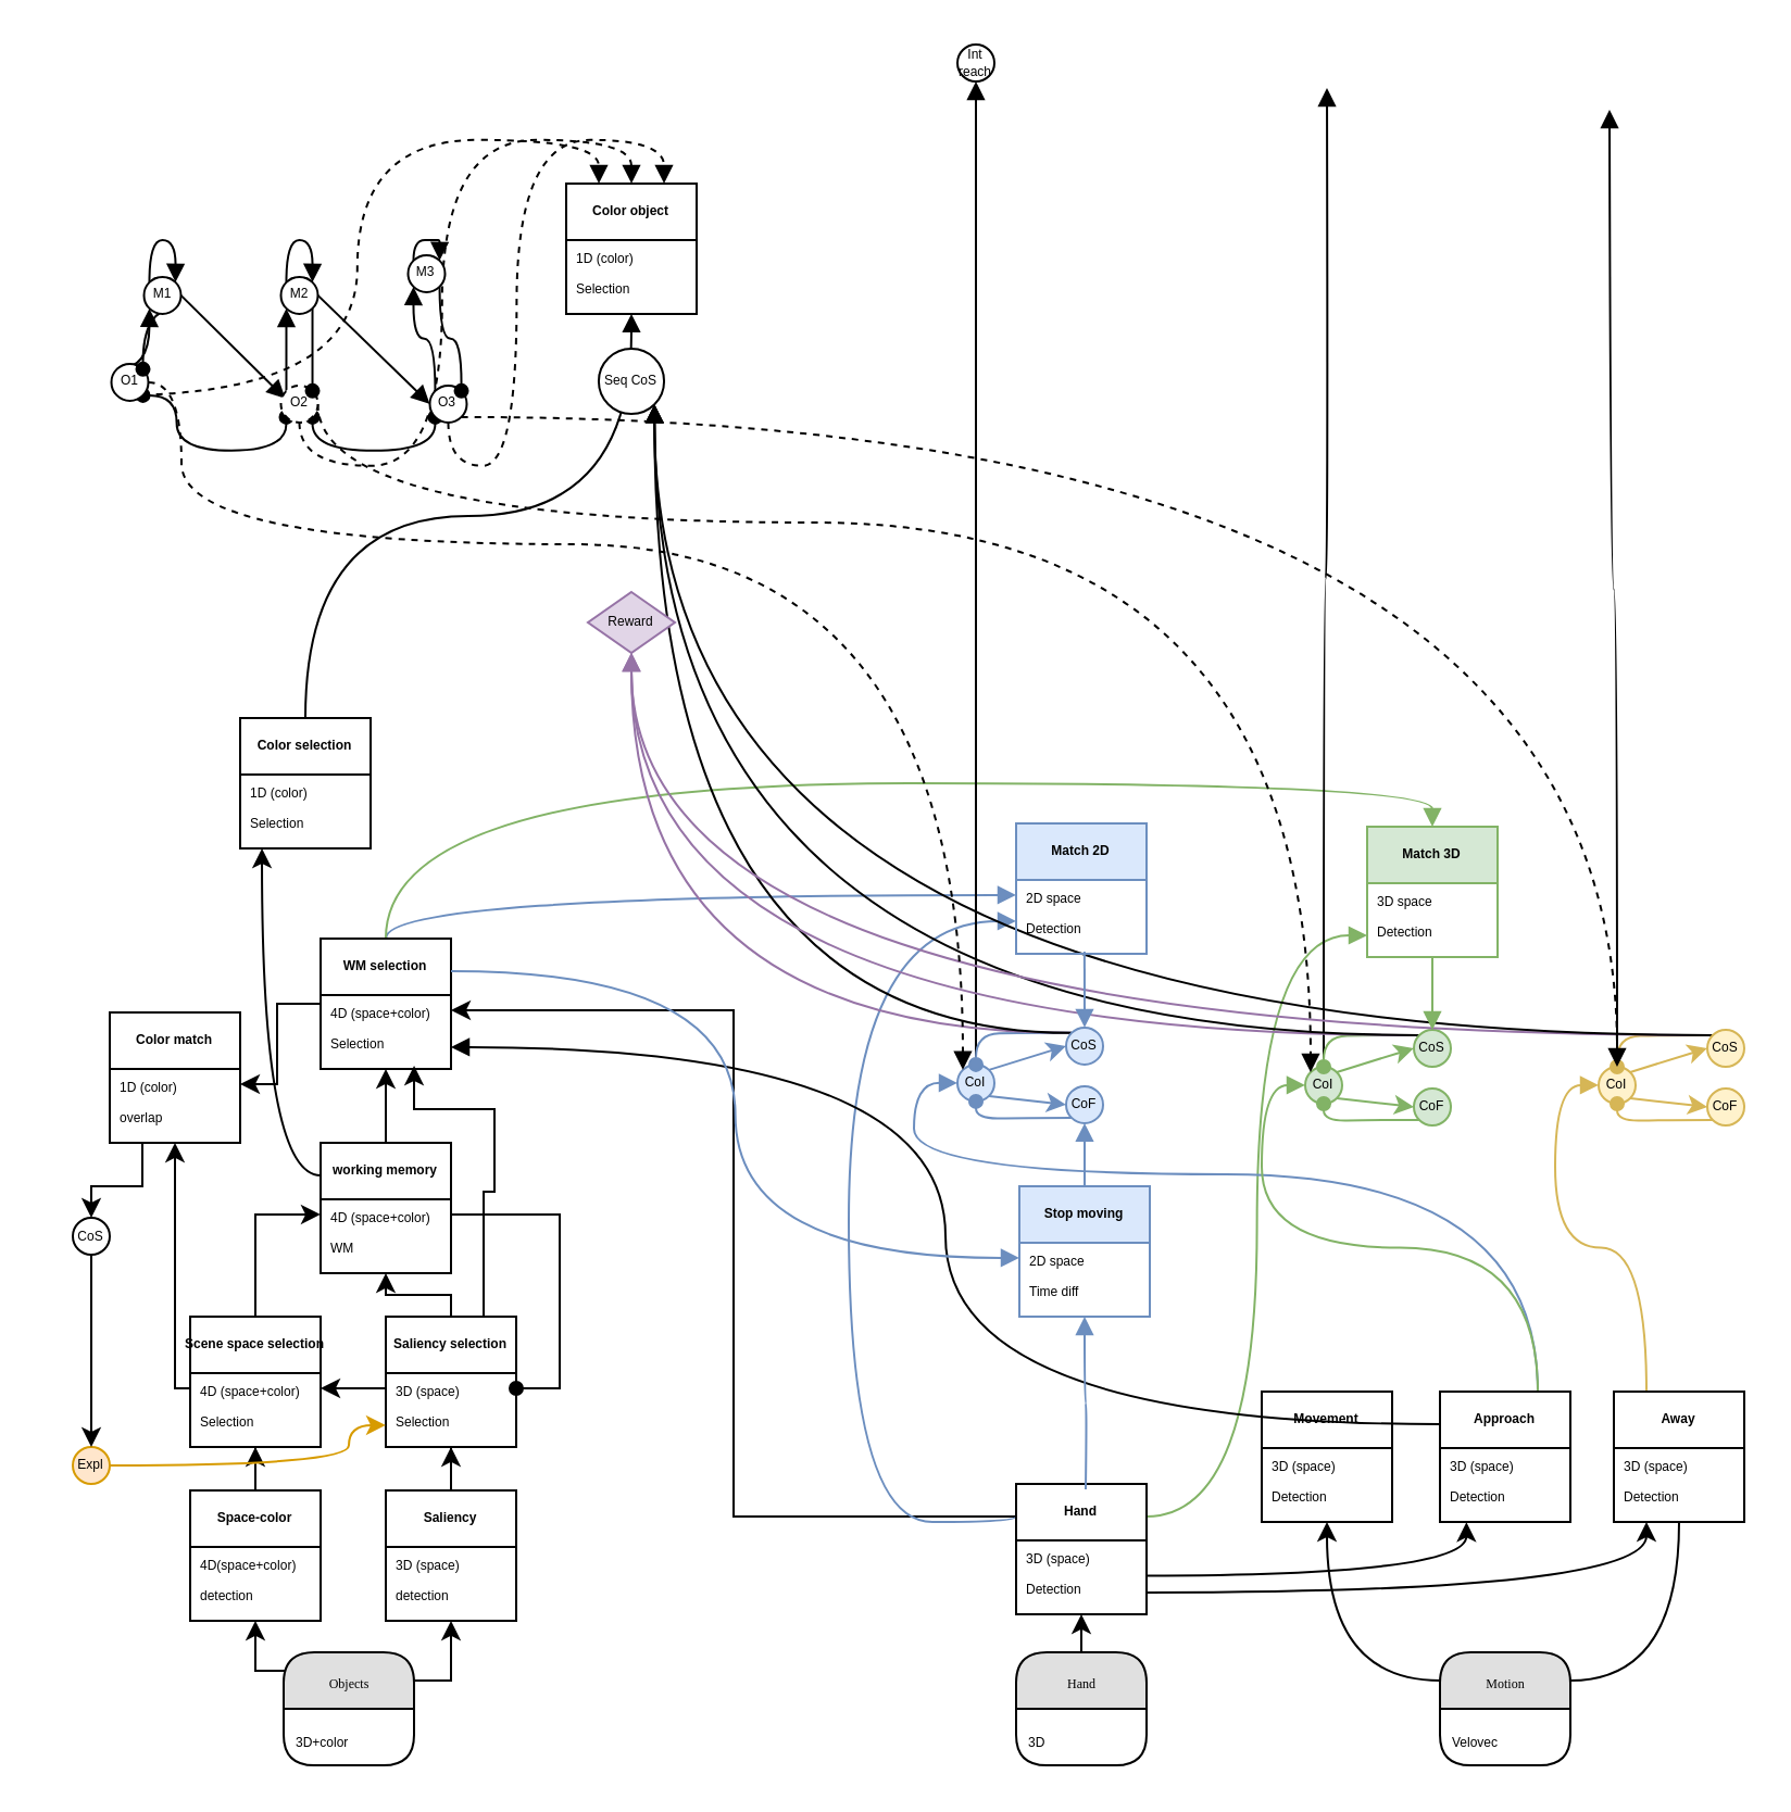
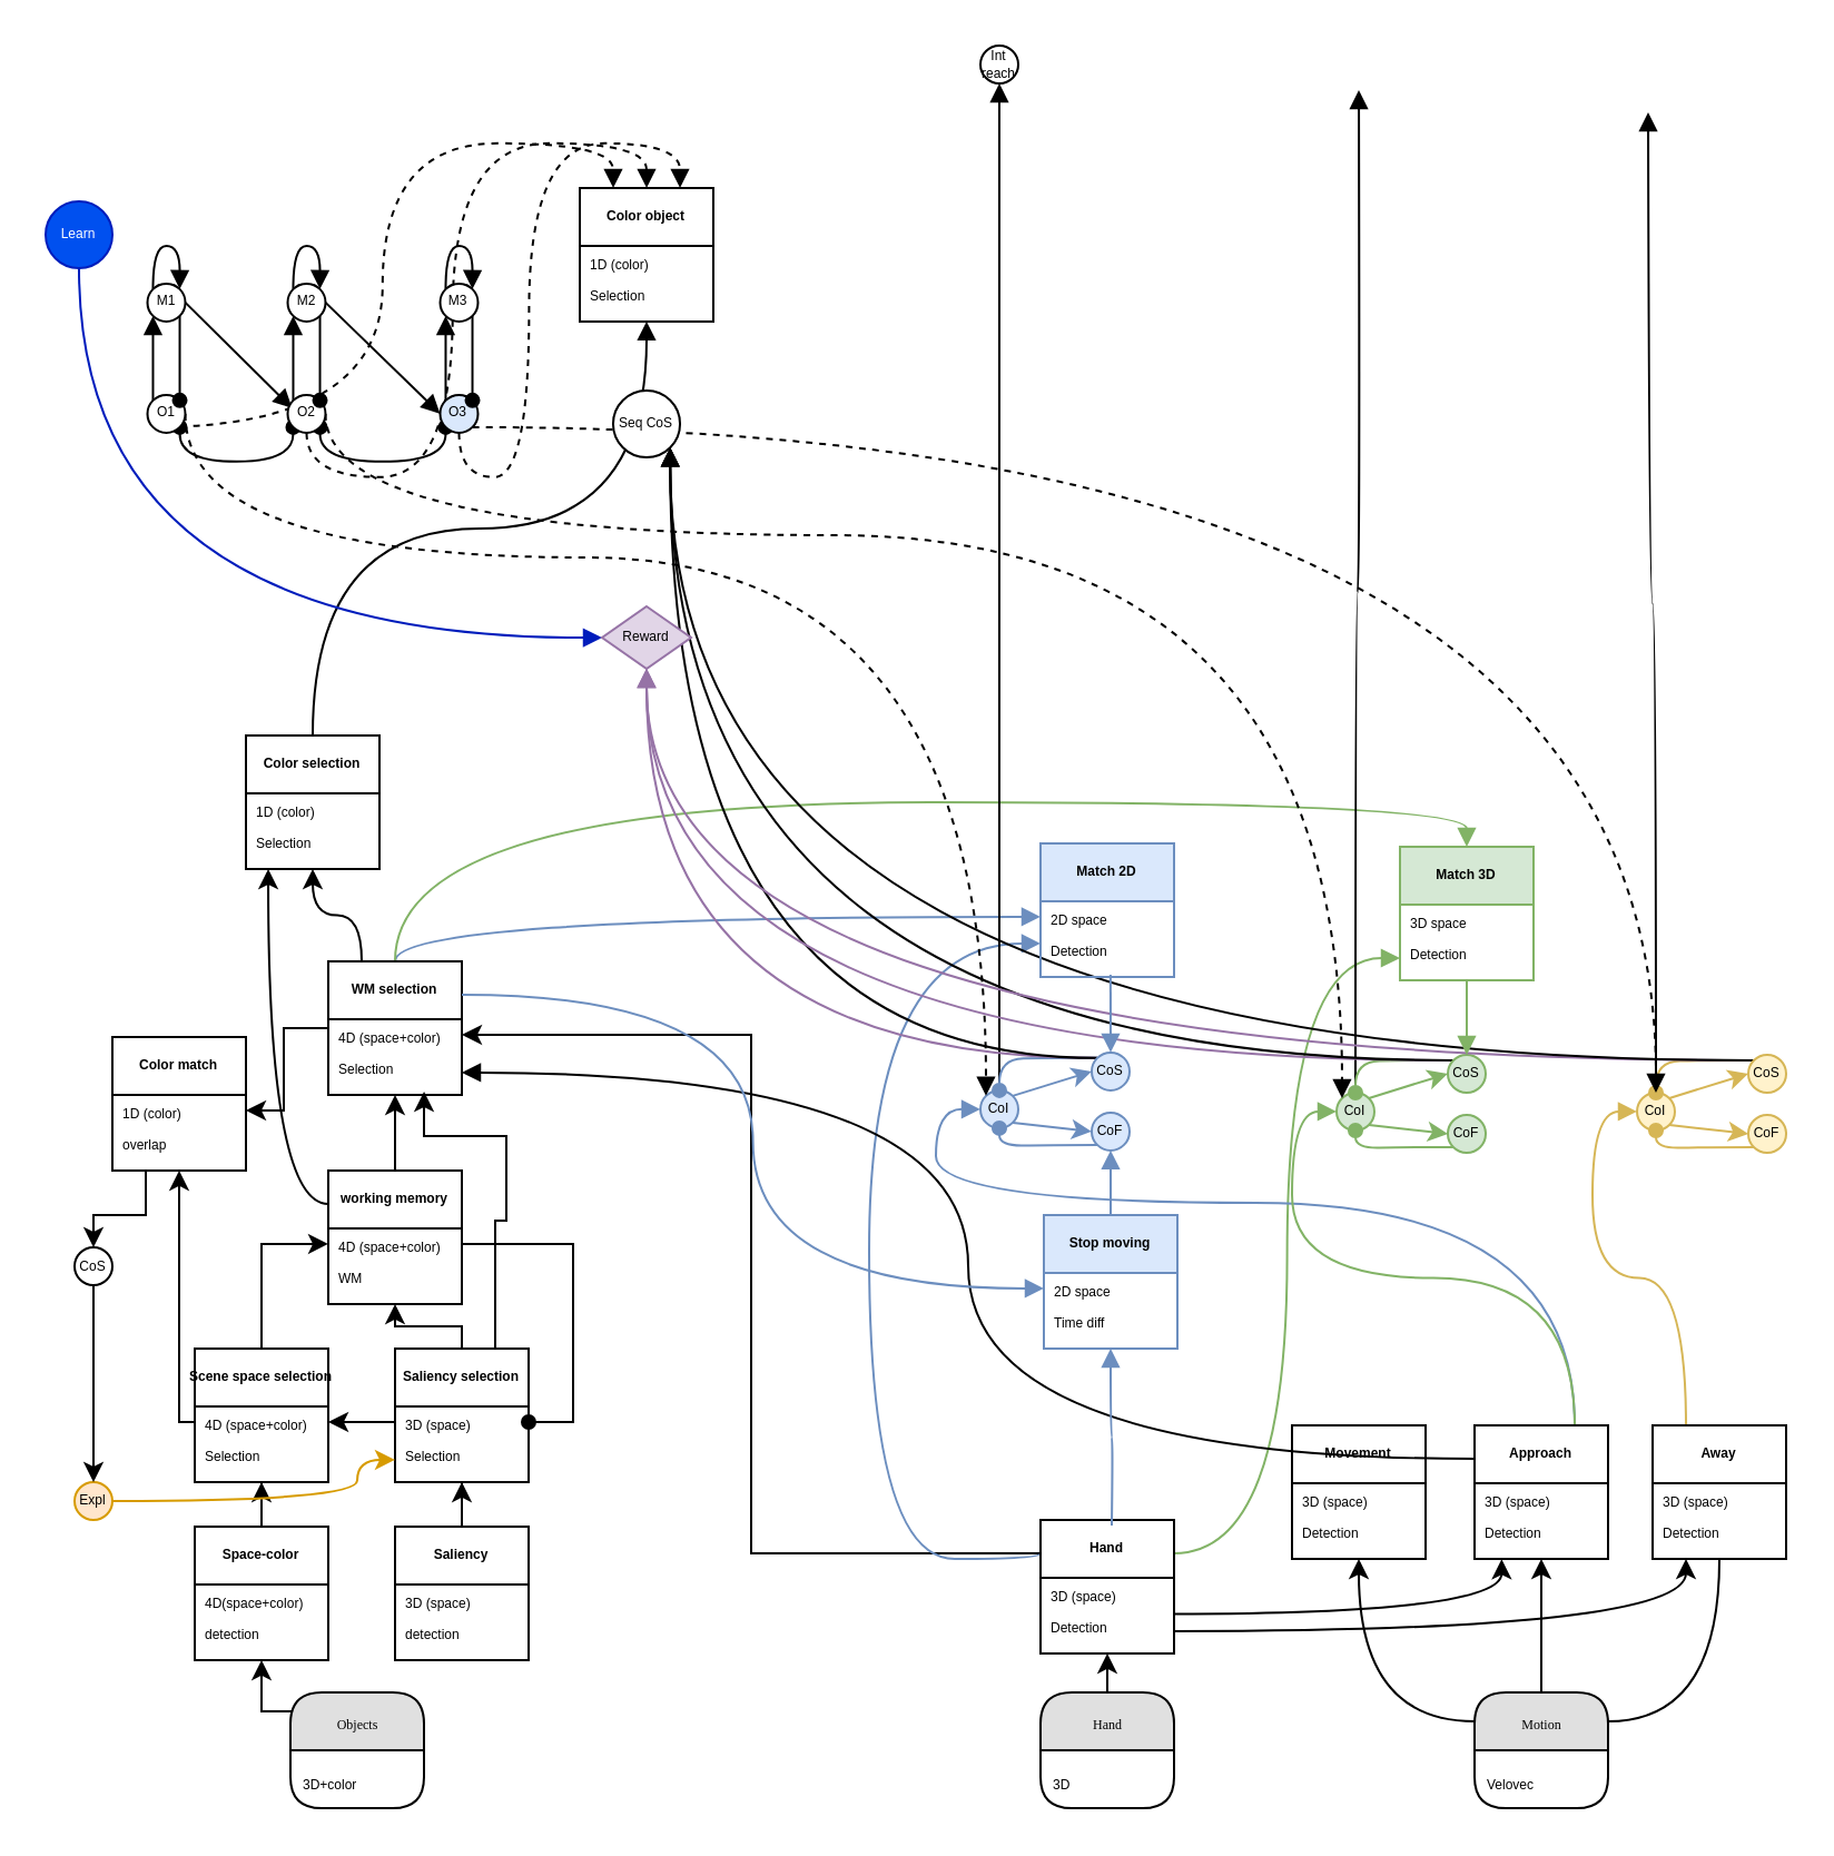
+ <mxCell id="152" value="Learn" style="ellipse;whiteSpace=wrap;html=1;aspect=fixed;fontSize=6;fillColor=#0050ef;strokeColor=#001DBC;fontColor=#ffffff;" vertex="1" parent="1"><mxGeometry y="90" width="30" height="30" as="geometry" x="20" /></mxCell>
- <mxCell id="146" value="M3" style="ellipse;whiteSpace=wrap;html=1;aspect=fixed;fontSize=6;" vertex="1" parent="1"><mxGeometry x="187.25" y="116.94" width="17" height="17" as="geometry" /></mxCell>
+ <mxCell id="146" value="M3" style="ellipse;whiteSpace=wrap;html=1;aspect=fixed;fontSize=6;" vertex="1" parent="1"><mxGeometry x="197.25" y="126.94" width="17" height="17" as="geometry" /></mxCell>
- <mxCell id="154" value="Seq CoS" style="ellipse;whiteSpace=wrap;html=1;aspect=fixed;fontSize=6;" vertex="1" parent="1"><mxGeometry x="274.97" y="159.94" width="30.06" height="30.06" as="geometry" /></mxCell>
+ <mxCell id="154" value="Seq CoS" style="ellipse;whiteSpace=wrap;html=1;aspect=fixed;fontSize=6;" vertex="1" parent="1"><mxGeometry x="274.97" y="174.94" width="30.06" height="30.06" as="geometry" /></mxCell>
- <mxCell id="127" value="O1" style="ellipse;whiteSpace=wrap;html=1;aspect=fixed;fontSize=6;" vertex="1" parent="1"><mxGeometry x="50.75" y="166.94" width="17" height="17" as="geometry" /></mxCell>
+ <mxCell id="127" value="O1" style="ellipse;whiteSpace=wrap;html=1;aspect=fixed;fontSize=6;" vertex="1" parent="1"><mxGeometry x="65.75" y="176.94" width="17" height="17" as="geometry" /></mxCell>
- <mxCell id="136" value="O2" style="ellipse;whiteSpace=wrap;html=1;aspect=fixed;fontSize=6;dashed=1;" vertex="1" parent="1"><mxGeometry x="128.75" y="176.94" width="17" height="17" as="geometry" /></mxCell>
+ <mxCell id="136" value="O2" style="ellipse;whiteSpace=wrap;html=1;aspect=fixed;fontSize=6;" vertex="1" parent="1"><mxGeometry x="128.75" y="176.94" width="17" height="17" as="geometry" /></mxCell>
- <mxCell id="144" value="O3" style="ellipse;whiteSpace=wrap;html=1;aspect=fixed;fontSize=6;" vertex="1" parent="1"><mxGeometry x="197.25" y="176.94" width="17" height="17" as="geometry" /></mxCell>
+ <mxCell id="144" value="O3" style="ellipse;whiteSpace=wrap;html=1;aspect=fixed;fontSize=6;fillColor=#dae8fc;" vertex="1" parent="1"><mxGeometry x="197.25" y="176.94" width="17" height="17" as="geometry" /></mxCell>
+ <mxCell id="151" style="edgeStyle=orthogonalEdgeStyle;curved=1;rounded=0;orthogonalLoop=1;jettySize=auto;html=1;exitX=0.5;exitY=1;exitDx=0;exitDy=0;entryX=0;entryY=0.5;entryDx=0;entryDy=0;fontSize=6;startArrow=none;startFill=0;endArrow=block;endFill=1;fillColor=#0050ef;strokeColor=#001DBC;" edge="1" parent="1" source="152" target="153"><mxGeometry relative="1" as="geometry" /></mxCell>
+ <mxCell id="29" style="edgeStyle=orthogonalEdgeStyle;curved=1;rounded=0;orthogonalLoop=1;jettySize=auto;html=1;exitX=0.25;exitY=0;exitDx=0;exitDy=0;fontSize=6;endArrow=classic;endFill=1;fillColor=#FF8000;" edge="1" parent="1" source="32" target="76"><mxGeometry relative="1" as="geometry" /></mxCell>
+ <mxCell id="58" style="edgeStyle=orthogonalEdgeStyle;curved=1;rounded=0;orthogonalLoop=1;jettySize=auto;html=1;exitX=0.5;exitY=0;exitDx=0;exitDy=0;fontSize=6;endArrow=classic;endFill=1;fillColor=#FF8000;" edge="1" parent="1" source="59" target="67"><mxGeometry relative="1" as="geometry" /></mxCell>
- <mxCell id="3" style="edgeStyle=orthogonalEdgeStyle;rounded=0;orthogonalLoop=1;jettySize=auto;html=1;exitX=1;exitY=0.25;exitDx=0;exitDy=0;fontSize=6;" edge="1" parent="1" source="4" target="11"><mxGeometry relative="1" as="geometry"><mxPoint x="197" y="791.47" as="sourcePoint" /><Array as="points"><mxPoint x="207" y="773" /></Array></mxGeometry></mxCell>
